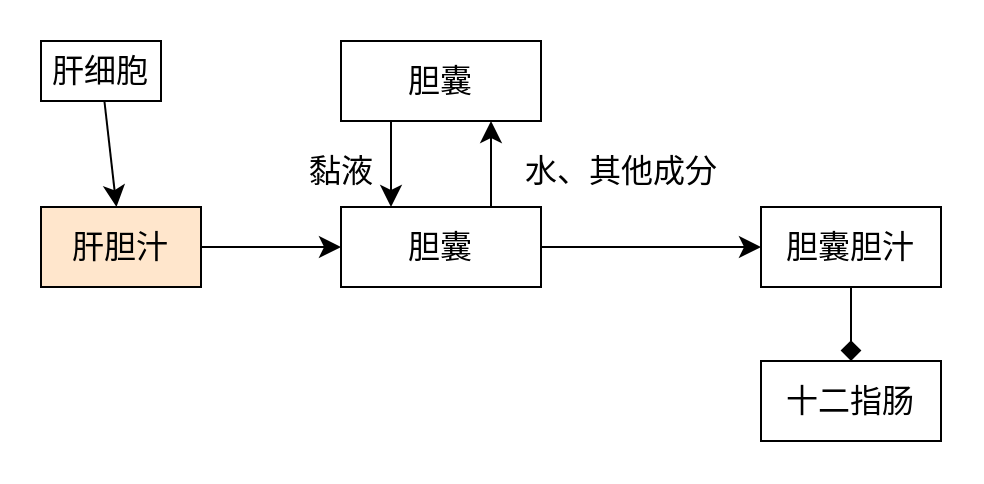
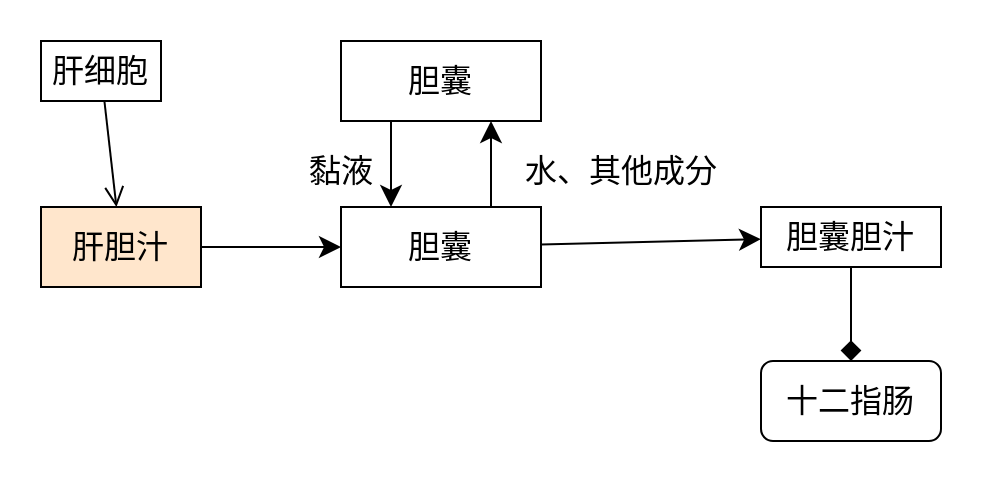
- <mxCell id="4" style="edgeStyle=none;curved=1;rounded=0;orthogonalLoop=1;jettySize=auto;html=1;fontSize=12;startSize=8;endSize=8;" edge="1" parent="1" source="5" target="7"><mxGeometry relative="1" as="geometry" /></mxCell>
+ <mxCell id="4" style="edgeStyle=none;curved=1;rounded=0;orthogonalLoop=1;jettySize=auto;html=1;fontSize=12;startSize=8;endSize=8;endArrow=open;" edge="1" parent="1" source="5" target="7"><mxGeometry relative="1" as="geometry" /></mxCell>
- <mxCell id="3" value="胆囊胆汁" style="rounded=0;whiteSpace=wrap;html=1;fontSize=16;" vertex="1" parent="1"><mxGeometry x="380" y="103" width="90" height="40" as="geometry" /></mxCell>
+ <mxCell id="3" value="胆囊胆汁" style="rounded=0;whiteSpace=wrap;html=1;fontSize=16;" vertex="1" parent="1"><mxGeometry x="380" y="103" width="90" height="30" as="geometry" /></mxCell>
- <mxCell id="8" value="十二指肠" style="rounded=0;whiteSpace=wrap;html=1;fontSize=16;" vertex="1" parent="1"><mxGeometry x="380" y="180" width="90" height="40" as="geometry" /></mxCell>
+ <mxCell id="8" value="十二指肠" style="whiteSpace=wrap;html=1;fontSize=16;rounded=1;" vertex="1" parent="1"><mxGeometry x="380" y="180" width="90" height="40" as="geometry" /></mxCell>
